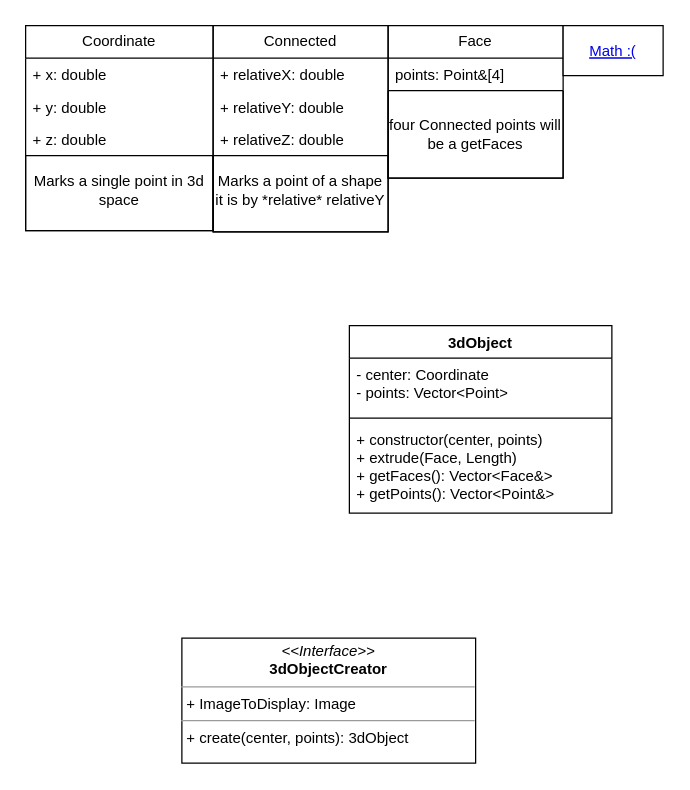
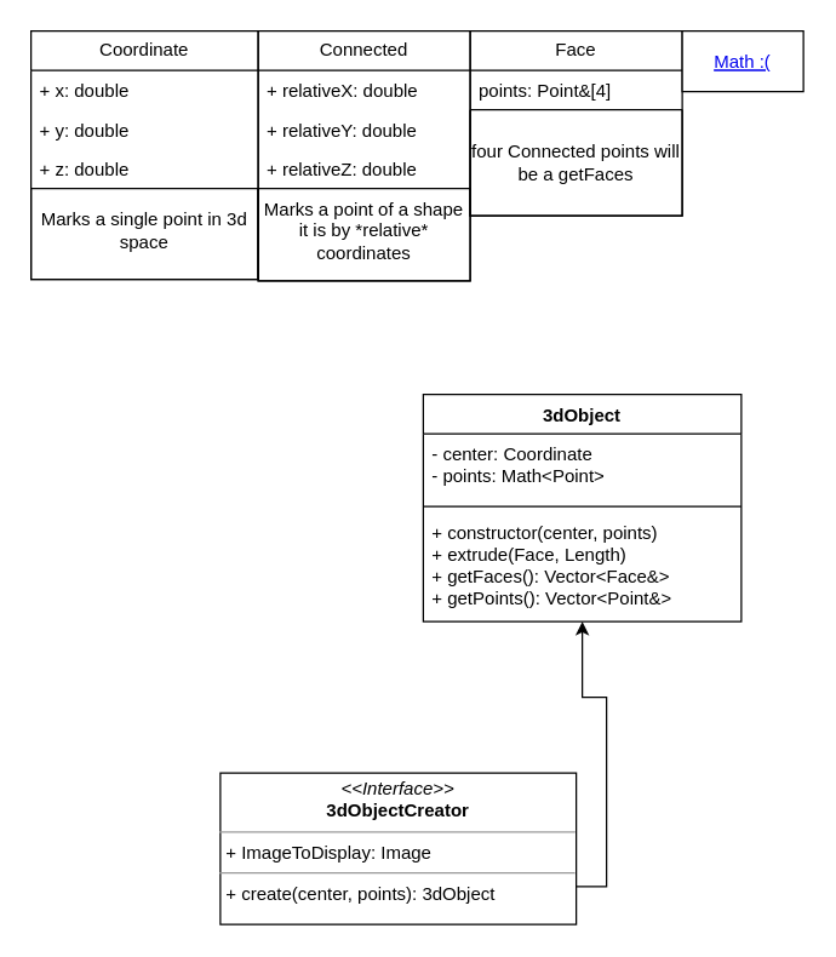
- <mxCell id="17" value="Marks a point of a shape&lt;br&gt;it is by *relative* relativeY" style="text;html=1;strokeColor=none;fillColor=none;align=center;verticalAlign=middle;whiteSpace=wrap;rounded=0;" parent="16" vertex="1"><mxGeometry y="-5" width="140" height="66" as="geometry" /></mxCell>
+ <mxCell id="17" value="Marks a point of a shape&lt;br&gt;it is by *relative* coordinates" style="text;html=1;strokeColor=none;fillColor=none;align=center;verticalAlign=middle;whiteSpace=wrap;rounded=0;" parent="16" vertex="1"><mxGeometry y="-5" width="140" height="66" as="geometry" /></mxCell>
- <mxCell id="3" value="- center: Coordinate&lt;br&gt;- points: Vector&amp;lt;Point&amp;gt;" style="text;strokeColor=none;fillColor=none;align=left;verticalAlign=top;spacingLeft=4;spacingRight=4;overflow=hidden;rotatable=0;points=[[0,0.5],[1,0.5]];portConstraint=eastwest;whiteSpace=wrap;html=1;" parent="2" vertex="1"><mxGeometry y="26" width="210" height="44" as="geometry" /></mxCell>
+ <mxCell id="3" value="- center: Coordinate&lt;br&gt;- points: Math&amp;lt;Point&amp;gt;" style="text;strokeColor=none;fillColor=none;align=left;verticalAlign=top;spacingLeft=4;spacingRight=4;overflow=hidden;rotatable=0;points=[[0,0.5],[1,0.5]];portConstraint=eastwest;whiteSpace=wrap;html=1;" parent="2" vertex="1"><mxGeometry y="26" width="210" height="44" as="geometry" /></mxCell>
+ <mxCell id="22" style="edgeStyle=orthogonalEdgeStyle;rounded=0;orthogonalLoop=1;jettySize=auto;html=1;exitX=1;exitY=0.75;exitDx=0;exitDy=0;" parent="1" source="23" target="2" edge="1"><mxGeometry relative="1" as="geometry" /></mxCell>
